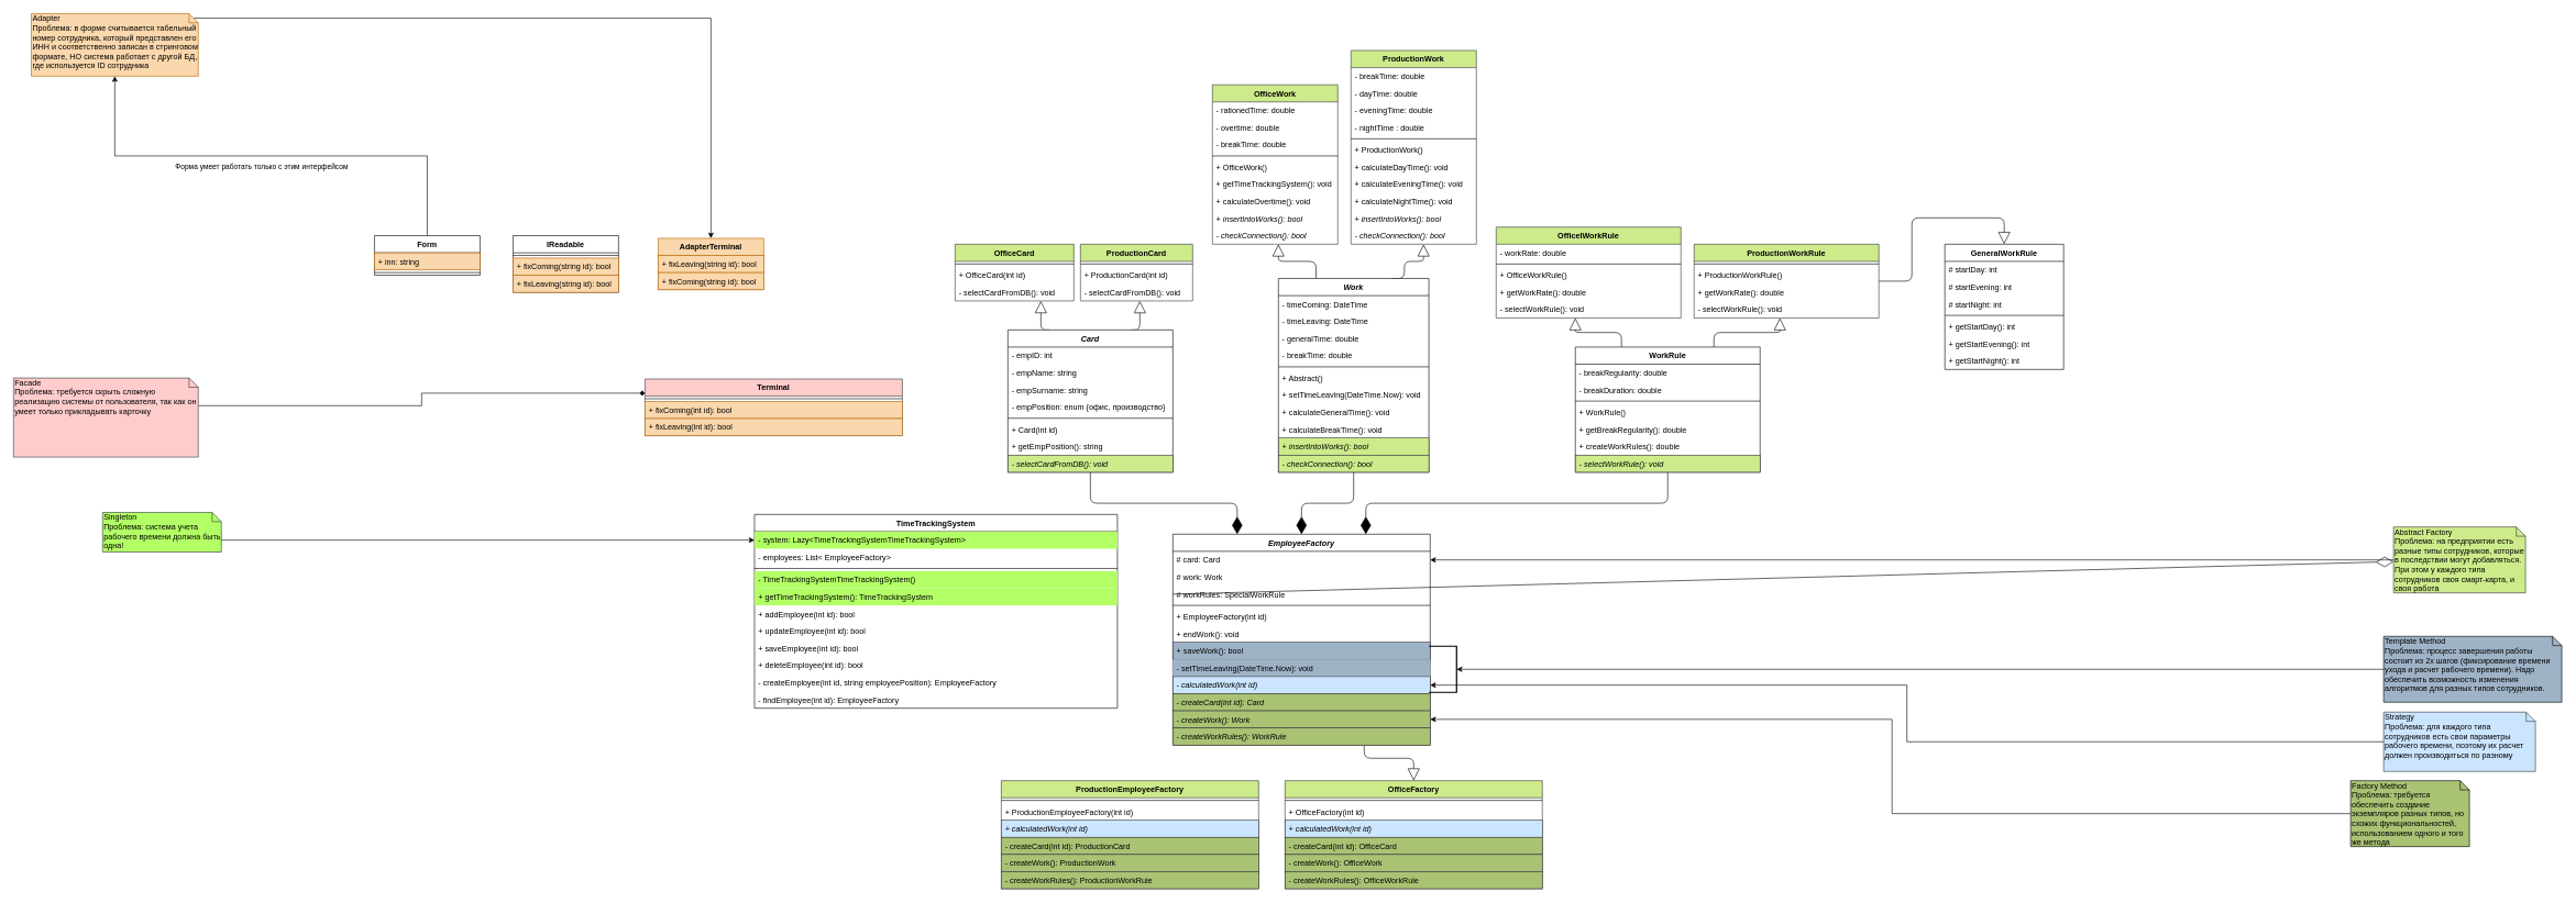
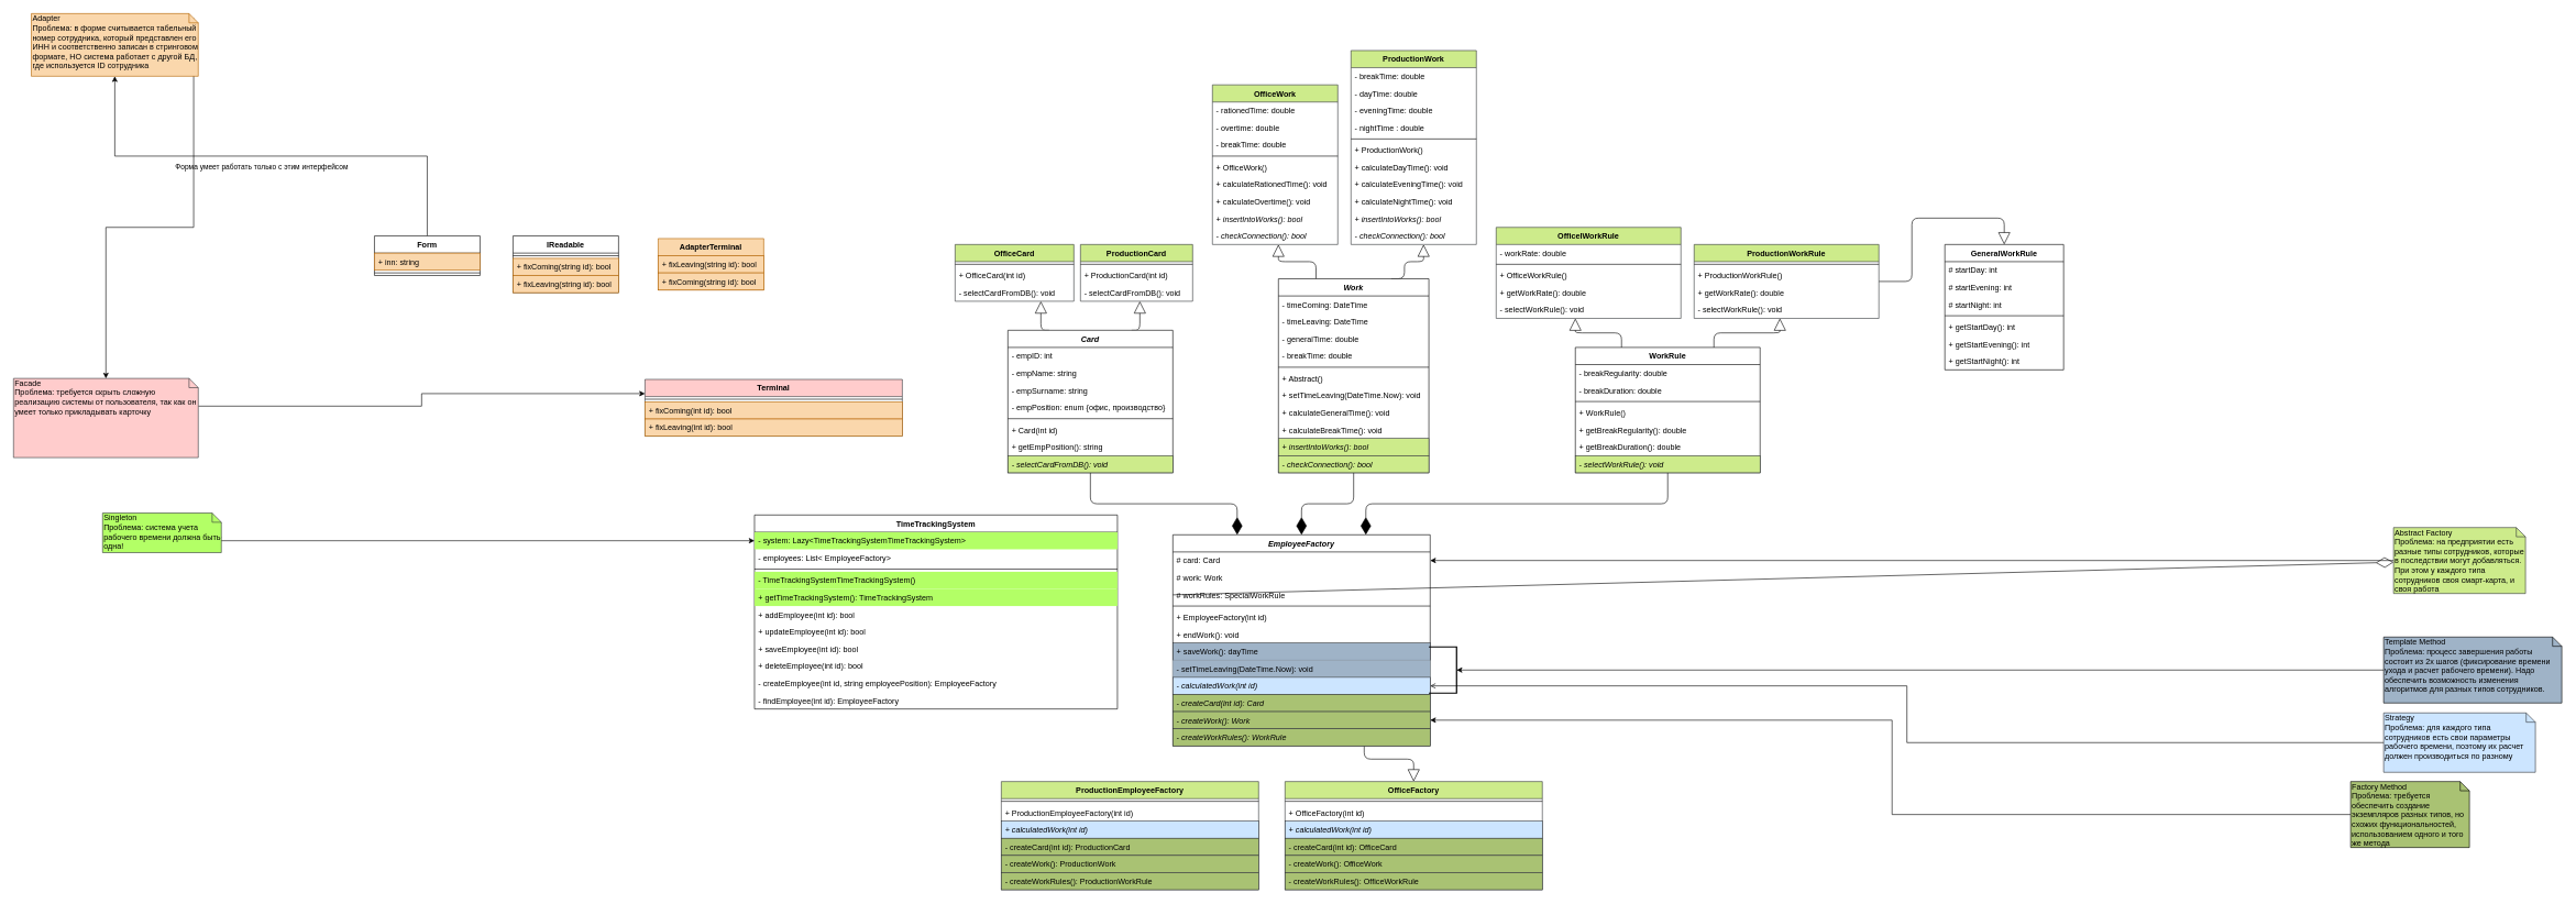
- <mxCell id="19" style="rounded=0;orthogonalLoop=1;jettySize=auto;html=1;exitX=0;exitY=0;exitDx=246;exitDy=7;exitPerimeter=0;entryX=0.5;entryY=0;entryDx=0;entryDy=0;fontColor=#000000;edgeStyle=orthogonalEdgeStyle;" edge="1" parent="1" source="20" target="21"><mxGeometry relative="1" as="geometry" /></mxCell>
+ <mxCell id="19" style="rounded=0;orthogonalLoop=1;jettySize=auto;html=1;exitX=0;exitY=0;exitDx=246;exitDy=7;exitPerimeter=0;fontColor=#000000;edgeStyle=orthogonalEdgeStyle;" edge="1" parent="1" source="20" target="160"><mxGeometry relative="1" as="geometry" /></mxCell>
- <mxCell id="94" value="+ getTimeTrackingSystem(): void" style="text;strokeColor=none;fillColor=none;align=left;verticalAlign=top;spacingLeft=4;spacingRight=4;overflow=hidden;rotatable=0;points=[[0,0.5],[1,0.5]];portConstraint=eastwest;" vertex="1" parent="88"><mxGeometry y="138" width="190" height="26" as="geometry" /></mxCell>
+ <mxCell id="94" value="+ calculateRationedTime(): void" style="text;strokeColor=none;fillColor=none;align=left;verticalAlign=top;spacingLeft=4;spacingRight=4;overflow=hidden;rotatable=0;points=[[0,0.5],[1,0.5]];portConstraint=eastwest;" vertex="1" parent="88"><mxGeometry y="138" width="190" height="26" as="geometry" /></mxCell>
- <mxCell id="159" style="edgeStyle=orthogonalEdgeStyle;rounded=0;orthogonalLoop=1;jettySize=auto;html=1;exitX=0;exitY=0;exitDx=280;exitDy=42;exitPerimeter=0;entryX=0;entryY=0.25;entryDx=0;entryDy=0;fontColor=#000000;endArrow=diamond;" edge="1" parent="1" source="160" target="15"><mxGeometry relative="1" as="geometry" /></mxCell>
+ <mxCell id="159" style="edgeStyle=orthogonalEdgeStyle;rounded=0;orthogonalLoop=1;jettySize=auto;html=1;exitX=0;exitY=0;exitDx=280;exitDy=42;exitPerimeter=0;entryX=0;entryY=0.25;entryDx=0;entryDy=0;fontColor=#000000;" edge="1" parent="1" source="160" target="15"><mxGeometry relative="1" as="geometry" /></mxCell>
- <mxCell id="55" value="+ createWorkRules(): double" style="text;strokeColor=none;fillColor=none;align=left;verticalAlign=top;spacingLeft=4;spacingRight=4;overflow=hidden;rotatable=0;points=[[0,0.5],[1,0.5]];portConstraint=eastwest;" parent="49" vertex="1"><mxGeometry y="138" width="280" height="26" as="geometry" /></mxCell>
+ <mxCell id="55" value="+ getBreakDuration(): double" style="text;strokeColor=none;fillColor=none;align=left;verticalAlign=top;spacingLeft=4;spacingRight=4;overflow=hidden;rotatable=0;points=[[0,0.5],[1,0.5]];portConstraint=eastwest;" parent="49" vertex="1"><mxGeometry y="138" width="280" height="26" as="geometry" /></mxCell>
- <mxCell id="150" value="+ saveWork(): bool" style="text;strokeColor=#36393d;align=left;verticalAlign=top;spacingLeft=4;spacingRight=4;overflow=hidden;rotatable=0;points=[[0,0.5],[1,0.5]];portConstraint=eastwest;fillColor=#9FB3C7;" vertex="1" parent="143"><mxGeometry y="164" width="390" height="26" as="geometry" /></mxCell>
+ <mxCell id="150" value="+ saveWork(): dayTime" style="text;strokeColor=#36393d;align=left;verticalAlign=top;spacingLeft=4;spacingRight=4;overflow=hidden;rotatable=0;points=[[0,0.5],[1,0.5]];portConstraint=eastwest;fillColor=#9FB3C7;" vertex="1" parent="143"><mxGeometry y="164" width="390" height="26" as="geometry" /></mxCell>
- <mxCell id="141" style="edgeStyle=orthogonalEdgeStyle;rounded=0;orthogonalLoop=1;jettySize=auto;html=1;exitX=0;exitY=0.5;exitDx=0;exitDy=0;exitPerimeter=0;entryX=1;entryY=0.5;entryDx=0;entryDy=0;fontColor=#000000;" edge="1" parent="1" source="142" target="152"><mxGeometry relative="1" as="geometry" /></mxCell>
+ <mxCell id="141" style="edgeStyle=orthogonalEdgeStyle;rounded=0;orthogonalLoop=1;jettySize=auto;html=1;exitX=0;exitY=0.5;exitDx=0;exitDy=0;exitPerimeter=0;entryX=1;entryY=0.5;entryDx=0;entryDy=0;fontColor=#000000;endArrow=open;" edge="1" parent="1" source="142" target="152"><mxGeometry relative="1" as="geometry" /></mxCell>
